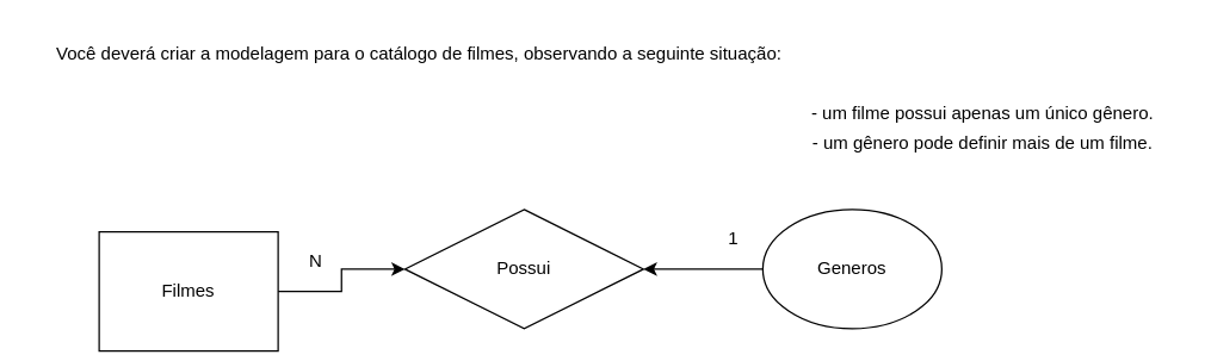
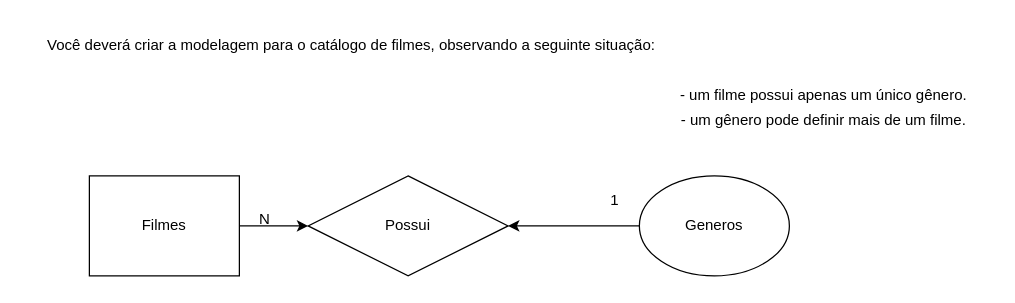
- <mxCell id="6" value="Possui" style="rhombus;whiteSpace=wrap;html=1;" vertex="1" parent="1"><mxGeometry x="271" y="140" width="160" height="80" as="geometry" /></mxCell>
+ <mxCell id="6" value="Possui" style="rhombus;whiteSpace=wrap;html=1;" vertex="1" parent="1"><mxGeometry x="246" y="140" width="160" height="80" as="geometry" /></mxCell>
- <mxCell id="3" value="Filmes" style="rounded=0;whiteSpace=wrap;html=1;" vertex="1" parent="1"><mxGeometry x="66" y="155" width="120" height="80" as="geometry" /></mxCell>
+ <mxCell id="3" value="Filmes" style="rounded=0;whiteSpace=wrap;html=1;" vertex="1" parent="1"><mxGeometry x="71" y="140" width="120" height="80" as="geometry" /></mxCell>
